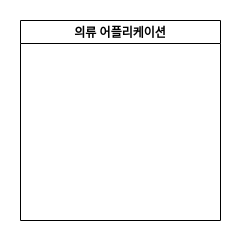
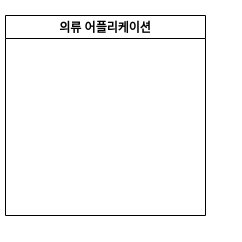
- <mxCell id="2" value="의류 어플리케이션" style="swimlane;" vertex="1" parent="1"><mxGeometry x="20" y="20" width="200" height="200" as="geometry" /></mxCell>
+ <mxCell id="2" value="의류 어플리케이션" style="swimlane;" vertex="1" parent="1"><mxGeometry x="5" y="15" width="200" height="200" as="geometry" /></mxCell>
